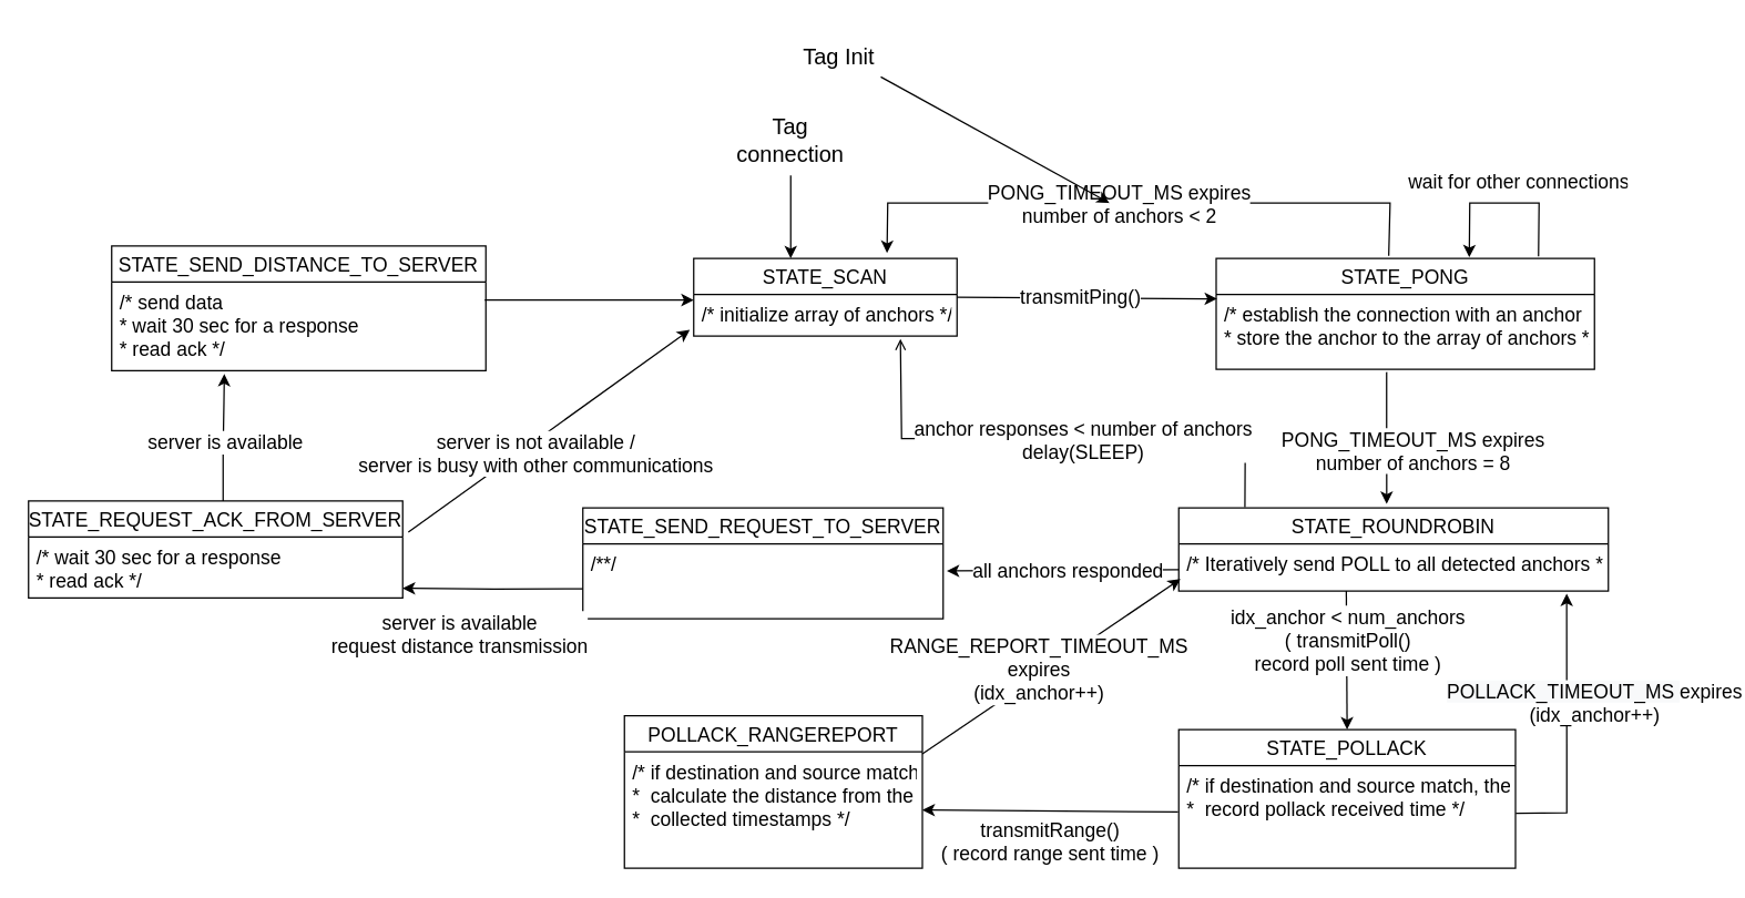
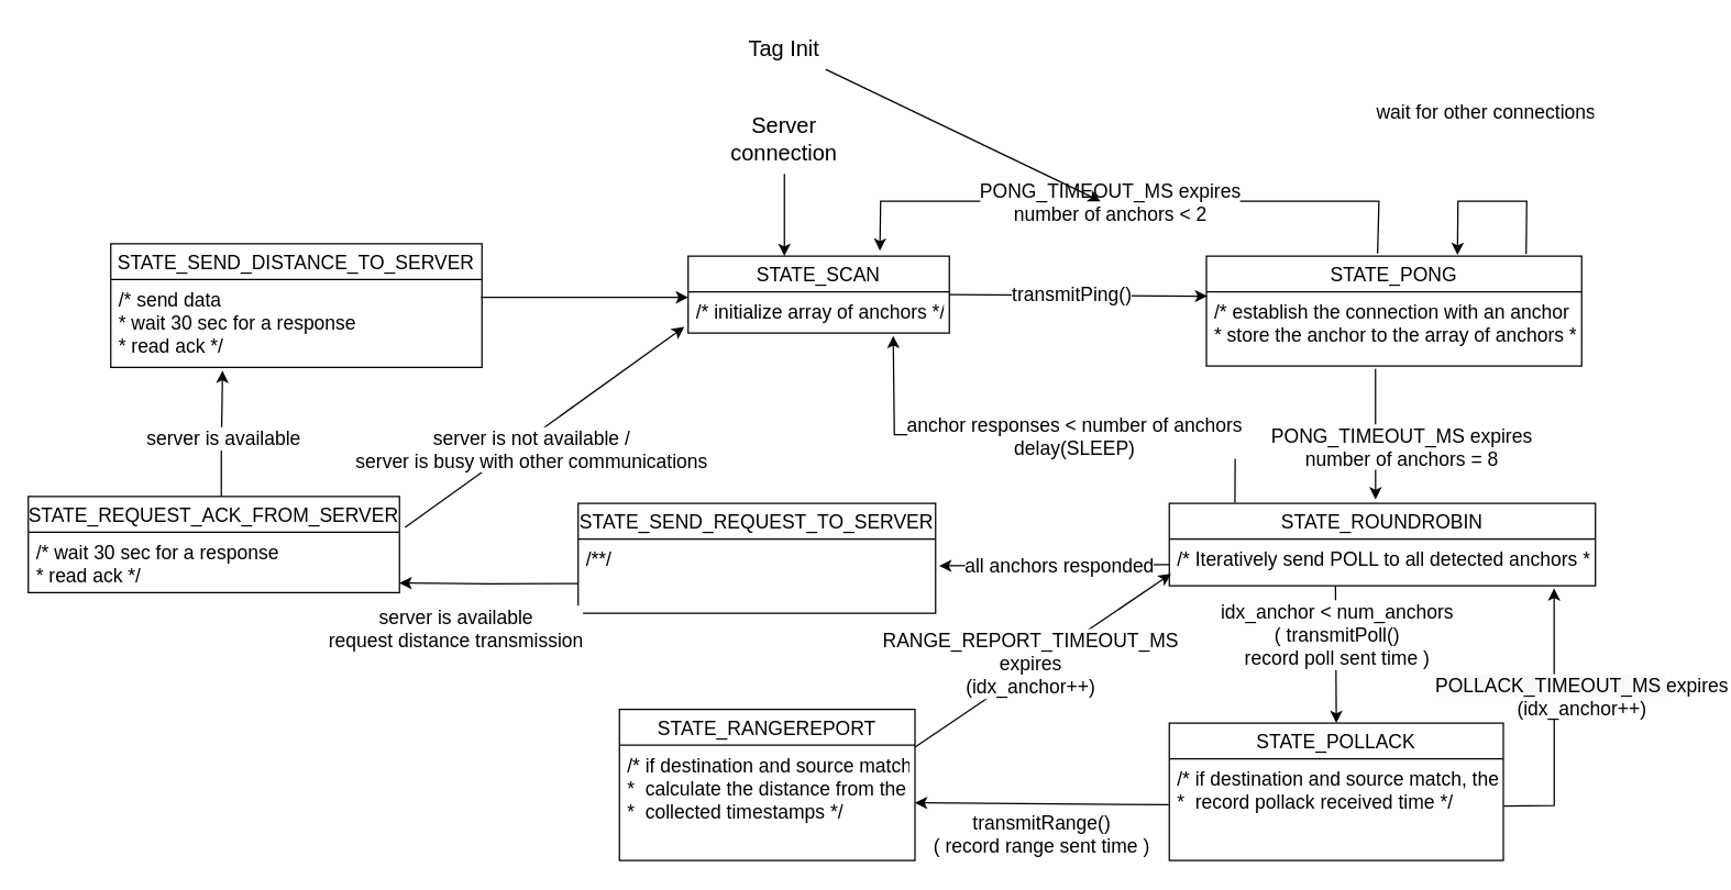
- <mxCell id="46" value="Tag &lt;font style=&quot;font-size: 16px;&quot;&gt;Init&lt;/font&gt;" style="text;html=1;align=center;verticalAlign=middle;whiteSpace=wrap;rounded=0;fontSize=16;" parent="1" vertex="1"><mxGeometry x="575" y="25" width="60" height="30" as="geometry" /></mxCell>
+ <mxCell id="46" value="Tag &lt;font style=&quot;font-size: 16px;&quot;&gt;Init&lt;/font&gt;" style="text;html=1;align=center;verticalAlign=middle;whiteSpace=wrap;rounded=0;fontSize=16;" parent="1" vertex="1"><mxGeometry x="540" y="20" width="60" height="30" as="geometry" /></mxCell>
- <mxCell id="48" value="&lt;font style=&quot;font-size: 16px;&quot;&gt;Tag connection&lt;/font&gt;" style="text;html=1;align=center;verticalAlign=middle;whiteSpace=wrap;rounded=0;fontSize=16;" parent="1" vertex="1"><mxGeometry x="525" y="76" width="90" height="50" as="geometry" /></mxCell>
+ <mxCell id="48" value="&lt;font style=&quot;font-size: 16px;&quot;&gt;Server connection&lt;/font&gt;" style="text;html=1;align=center;verticalAlign=middle;whiteSpace=wrap;rounded=0;fontSize=16;" parent="1" vertex="1"><mxGeometry x="525" y="76" width="90" height="50" as="geometry" /></mxCell>
- <mxCell id="8" value="wait for other connections" style="text;strokeColor=none;fillColor=none;spacingLeft=4;spacingRight=4;overflow=hidden;rotatable=0;points=[[0,0.5],[1,0.5]];portConstraint=eastwest;fontSize=14;" parent="1" vertex="1"><mxGeometry x="1010" y="116" width="168" height="30" as="geometry" /></mxCell>
+ <mxCell id="8" value="wait for other connections" style="text;strokeColor=none;fillColor=none;spacingLeft=4;spacingRight=4;overflow=hidden;rotatable=0;points=[[0,0.5],[1,0.5]];portConstraint=eastwest;fontSize=14;" parent="1" vertex="1"><mxGeometry x="995" y="66" width="168" height="30" as="geometry" /></mxCell>
- <mxCell id="28" value="" style="endArrow=open;html=1;rounded=0;strokeColor=default;jumpStyle=none;exitX=0.154;exitY=-0.009;exitDx=0;exitDy=0;exitPerimeter=0;entryX=0.785;entryY=1.067;entryDx=0;entryDy=0;entryPerimeter=0;fontSize=14;" parent="1" source="13" target="3" edge="1"><mxGeometry width="50" height="50" relative="1" as="geometry"><mxPoint x="589.999" y="305.998" as="sourcePoint" /><mxPoint x="570" y="242" as="targetPoint" /><Array as="points"><mxPoint x="898" y="316" /><mxPoint x="650" y="316" /></Array></mxGeometry></mxCell>
+ <mxCell id="28" value="" style="endArrow=classic;html=1;rounded=0;strokeColor=default;jumpStyle=none;exitX=0.154;exitY=-0.009;exitDx=0;exitDy=0;exitPerimeter=0;entryX=0.785;entryY=1.067;entryDx=0;entryDy=0;entryPerimeter=0;fontSize=14;" parent="1" source="13" target="3" edge="1"><mxGeometry width="50" height="50" relative="1" as="geometry"><mxPoint x="589.999" y="305.998" as="sourcePoint" /><mxPoint x="570" y="242" as="targetPoint" /><Array as="points"><mxPoint x="898" y="316" /><mxPoint x="650" y="316" /></Array></mxGeometry></mxCell>
- <mxCell id="17" value="POLLACK_RANGEREPORT" style="swimlane;fontStyle=0;childLayout=stackLayout;horizontal=1;startSize=26;horizontalStack=0;resizeParent=1;resizeParentMax=0;resizeLast=0;collapsible=1;marginBottom=0;align=center;fontSize=14;" parent="1" vertex="1"><mxGeometry x="450" y="516" width="215" height="110" as="geometry" /></mxCell>
+ <mxCell id="17" value="STATE_RANGEREPORT" style="swimlane;fontStyle=0;childLayout=stackLayout;horizontal=1;startSize=26;horizontalStack=0;resizeParent=1;resizeParentMax=0;resizeLast=0;collapsible=1;marginBottom=0;align=center;fontSize=14;" parent="1" vertex="1"><mxGeometry x="450" y="516" width="215" height="110" as="geometry" /></mxCell>
